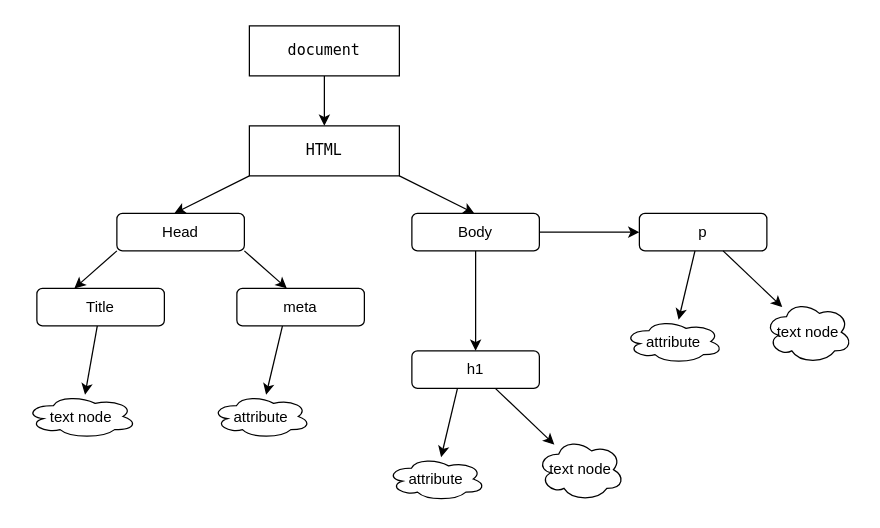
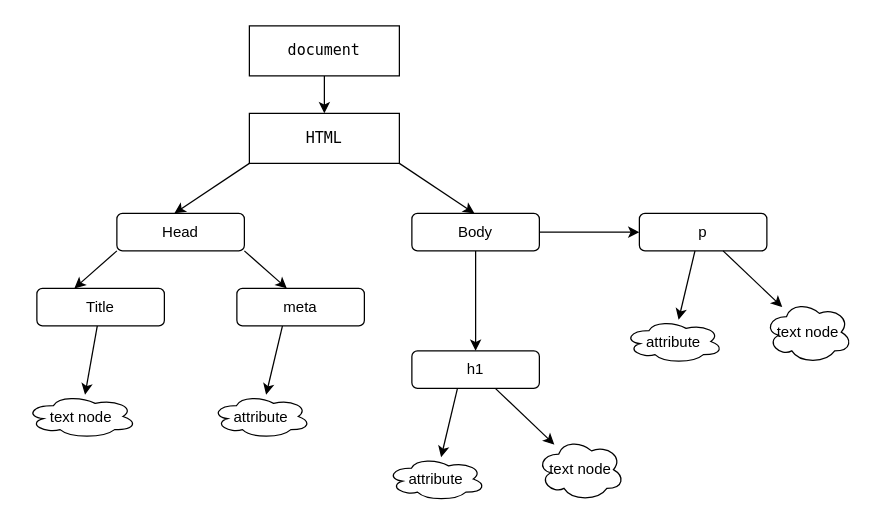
- <mxCell id="6" value="&lt;pre&gt;HTML&lt;/pre&gt;" style="whiteSpace=wrap;html=1;" vertex="1" parent="1"><mxGeometry x="199" y="100" width="120" height="40" as="geometry" /></mxCell>
+ <mxCell id="6" value="&lt;pre&gt;HTML&lt;/pre&gt;" style="whiteSpace=wrap;html=1;" vertex="1" parent="1"><mxGeometry x="199" y="90" width="120" height="40" as="geometry" /></mxCell>
